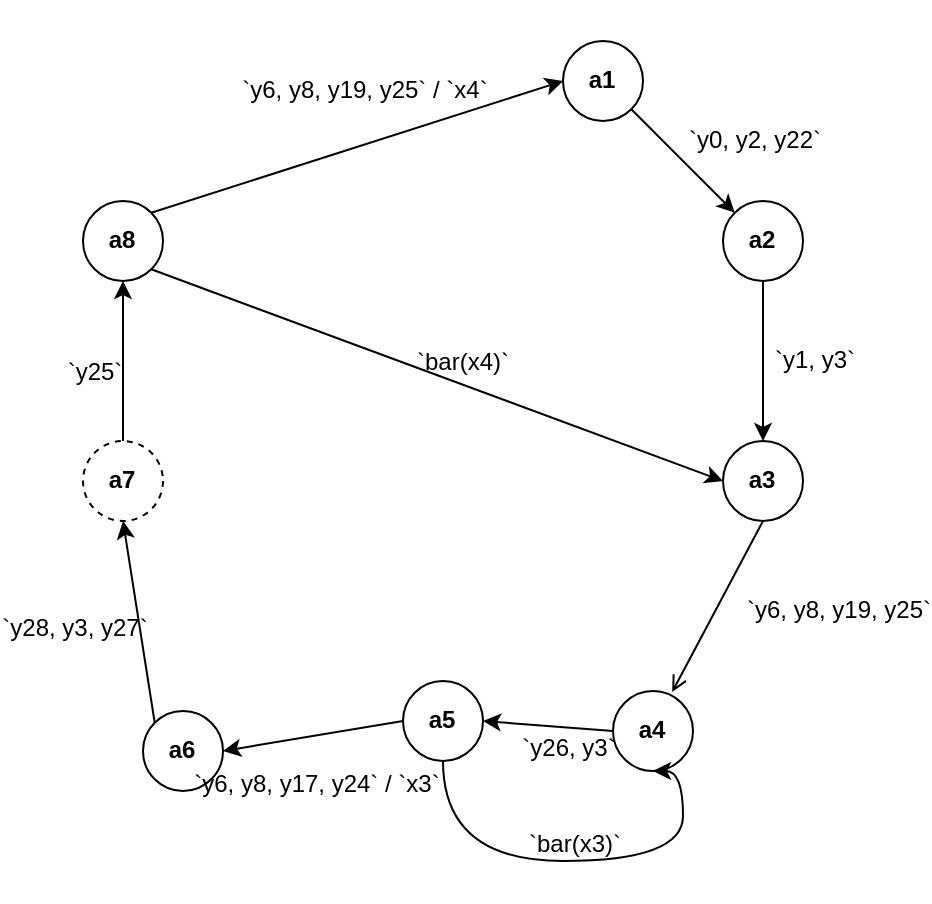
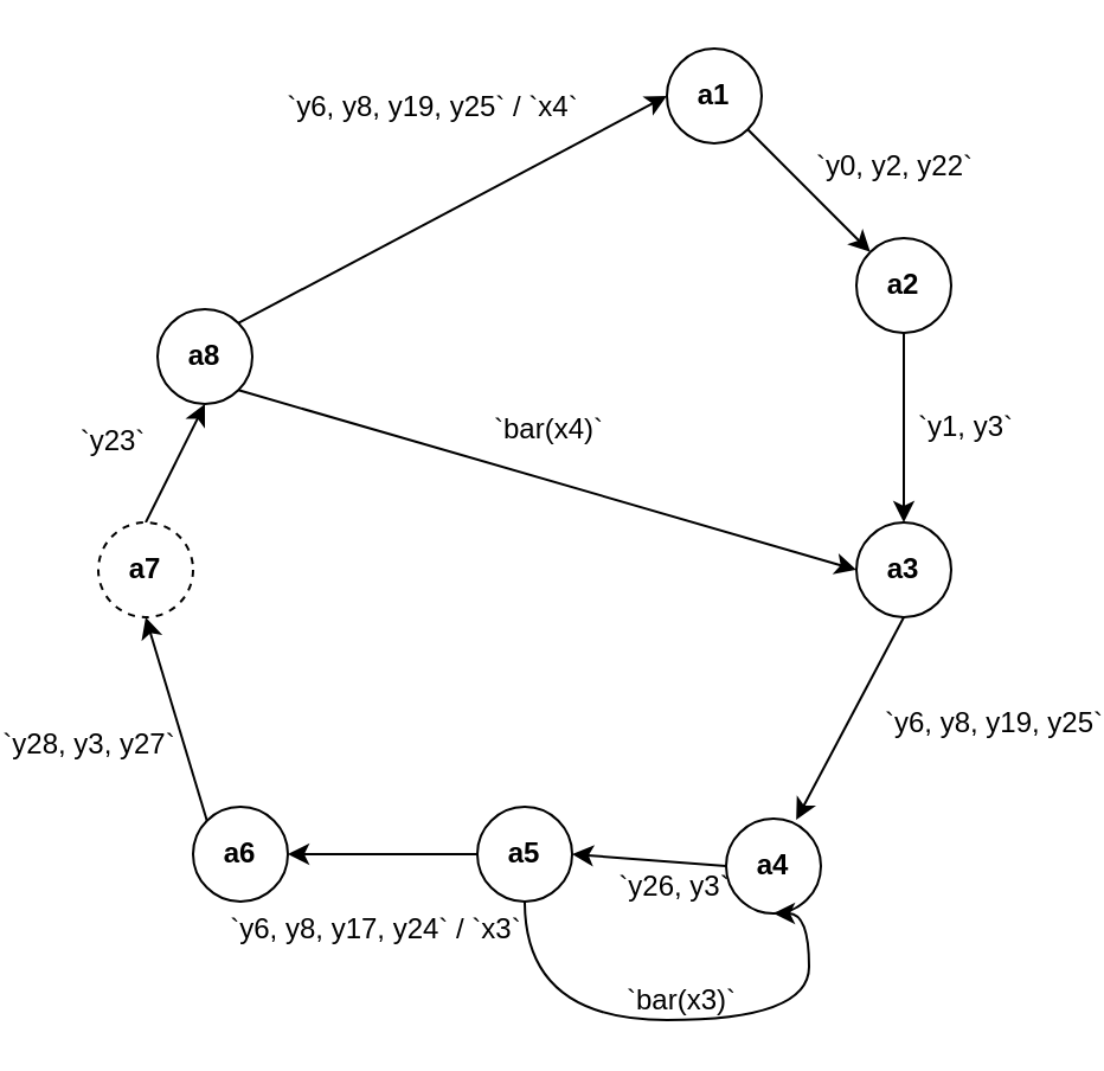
- <mxCell id="20" value="&lt;b&gt;&lt;font style=&quot;font-size: 12px;&quot;&gt;a8&lt;/font&gt;&lt;/b&gt;" style="ellipse;whiteSpace=wrap;html=1;aspect=fixed;" vertex="1" parent="1"><mxGeometry x="25" y="100" width="40" height="40" as="geometry" /></mxCell>
+ <mxCell id="20" value="&lt;b&gt;&lt;font style=&quot;font-size: 12px;&quot;&gt;a8&lt;/font&gt;&lt;/b&gt;" style="ellipse;whiteSpace=wrap;html=1;aspect=fixed;" vertex="1" parent="1"><mxGeometry x="50" y="130" width="40" height="40" as="geometry" /></mxCell>
- <mxCell id="29" value="`y25`" style="edgeLabel;html=1;align=center;verticalAlign=middle;resizable=0;points=[];fontSize=12;labelBackgroundColor=none;fontFamily=Helvetica;fontStyle=0" vertex="1" connectable="0" parent="1"><mxGeometry x="30" y="185" as="geometry" /></mxCell>
+ <mxCell id="29" value="`y23`" style="edgeLabel;html=1;align=center;verticalAlign=middle;resizable=0;points=[];fontSize=12;labelBackgroundColor=none;fontFamily=Helvetica;fontStyle=0" vertex="1" connectable="0" parent="1"><mxGeometry x="30" y="185" as="geometry" /></mxCell>
- <mxCell id="6" style="edgeStyle=none;rounded=0;orthogonalLoop=1;jettySize=auto;html=1;exitX=0.5;exitY=1;exitDx=0;exitDy=0;entryX=0.74;entryY=0.012;entryDx=0;entryDy=0;entryPerimeter=0;fontSize=12;endArrow=open;" edge="1" parent="1" source="7" target="9"><mxGeometry relative="1" as="geometry" /></mxCell>
+ <mxCell id="6" style="edgeStyle=none;rounded=0;orthogonalLoop=1;jettySize=auto;html=1;exitX=0.5;exitY=1;exitDx=0;exitDy=0;entryX=0.74;entryY=0.012;entryDx=0;entryDy=0;entryPerimeter=0;fontSize=12;" edge="1" parent="1" source="7" target="9"><mxGeometry relative="1" as="geometry" /></mxCell>
- <mxCell id="15" value="&lt;b&gt;&lt;font style=&quot;font-size: 12px;&quot;&gt;a6&lt;/font&gt;&lt;/b&gt;" style="ellipse;whiteSpace=wrap;html=1;aspect=fixed;" vertex="1" parent="1"><mxGeometry x="55" y="355" width="40" height="40" as="geometry" /></mxCell>
+ <mxCell id="15" value="&lt;b&gt;&lt;font style=&quot;font-size: 12px;&quot;&gt;a6&lt;/font&gt;&lt;/b&gt;" style="ellipse;whiteSpace=wrap;html=1;aspect=fixed;" vertex="1" parent="1"><mxGeometry x="65" y="340" width="40" height="40" as="geometry" /></mxCell>
